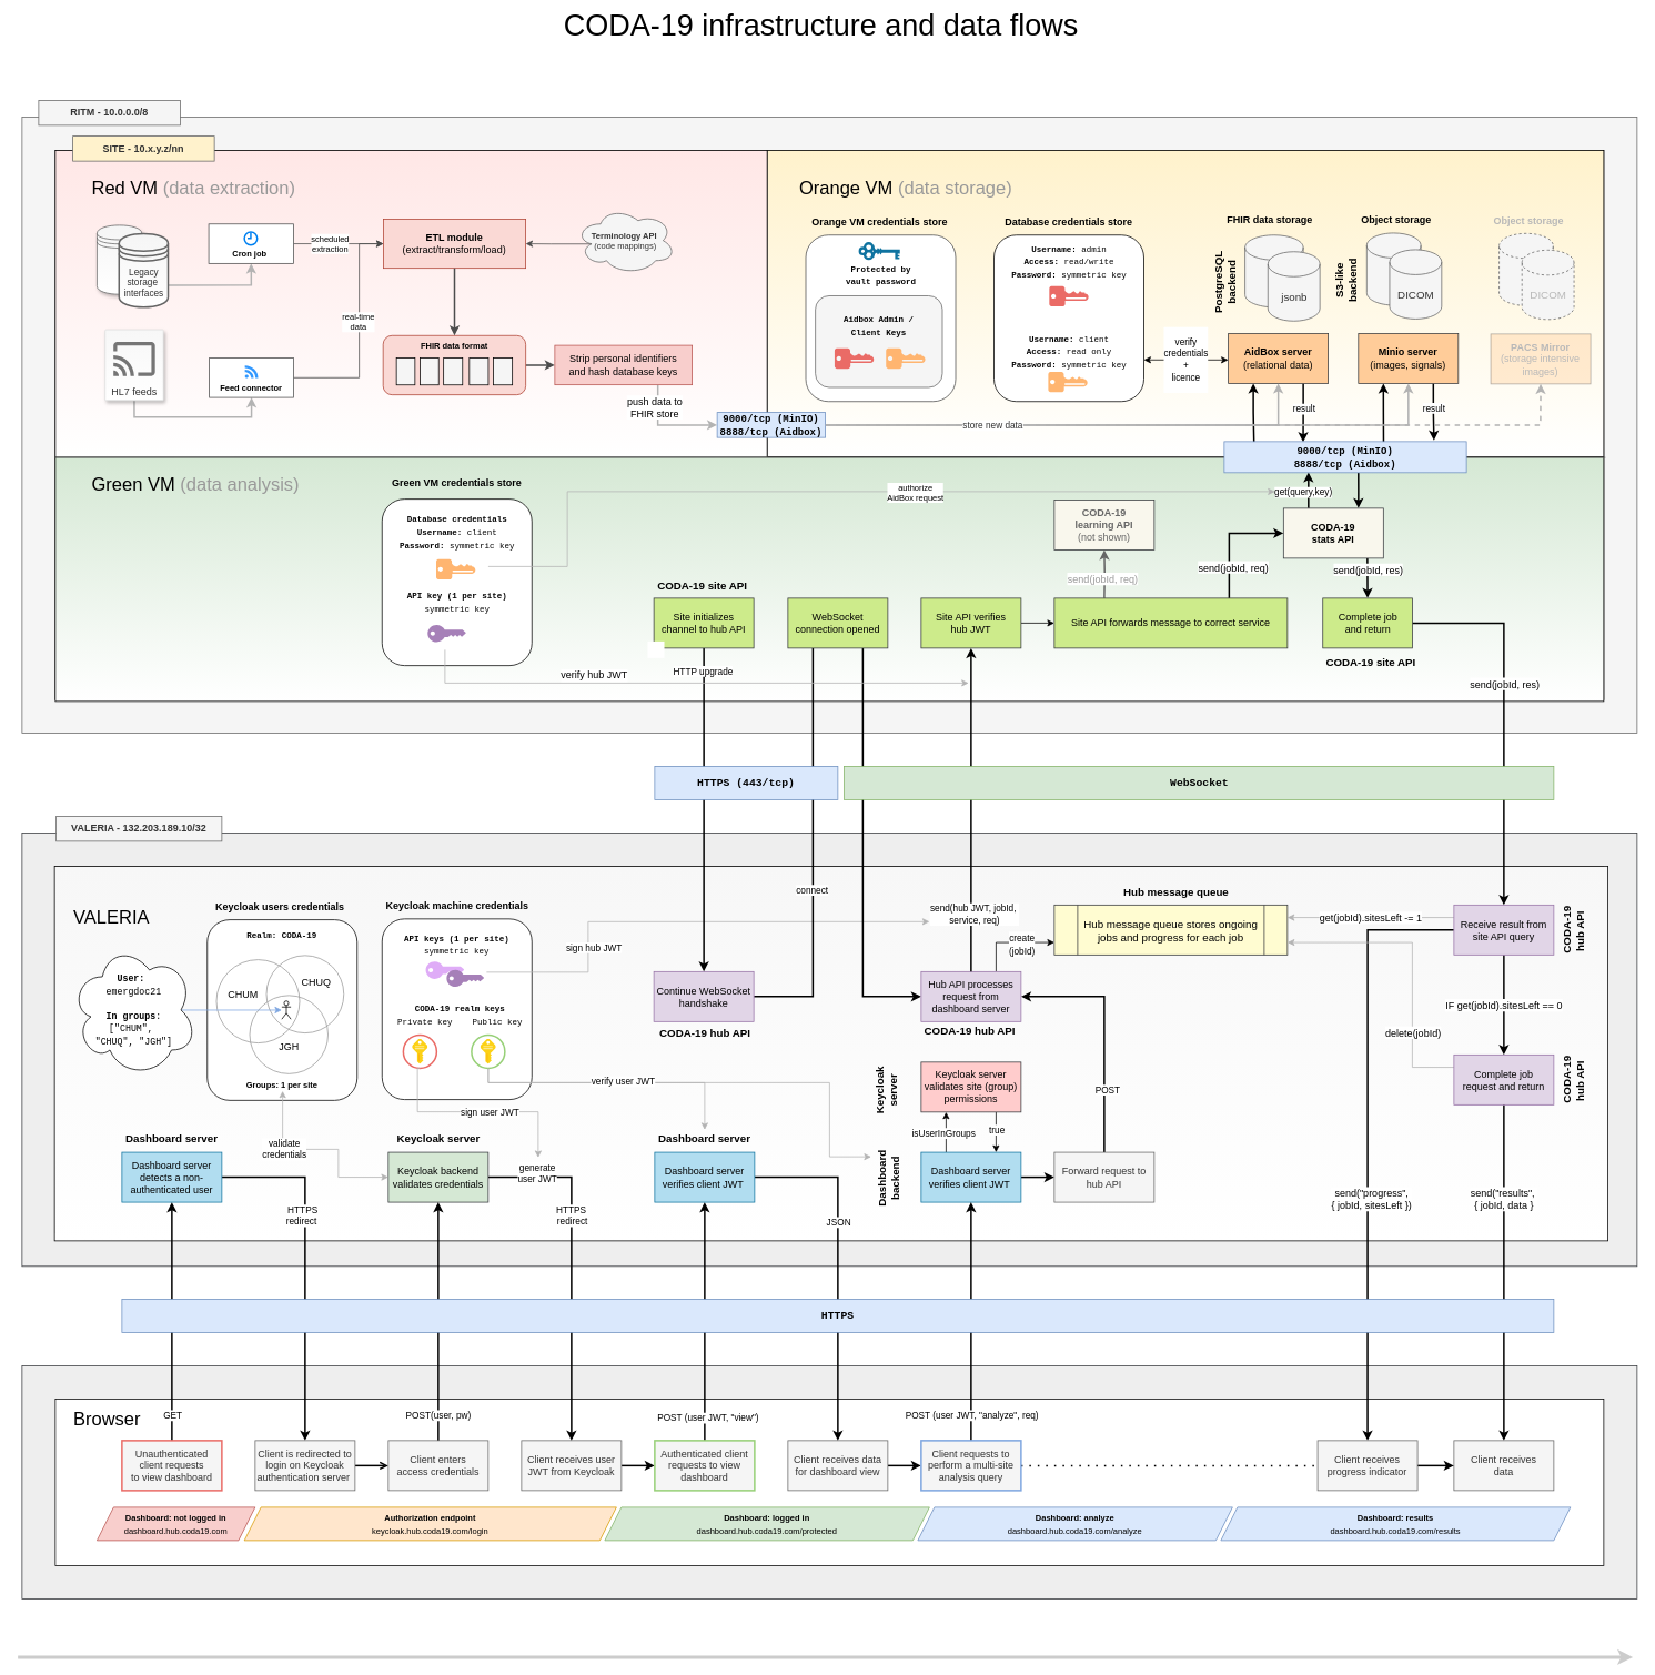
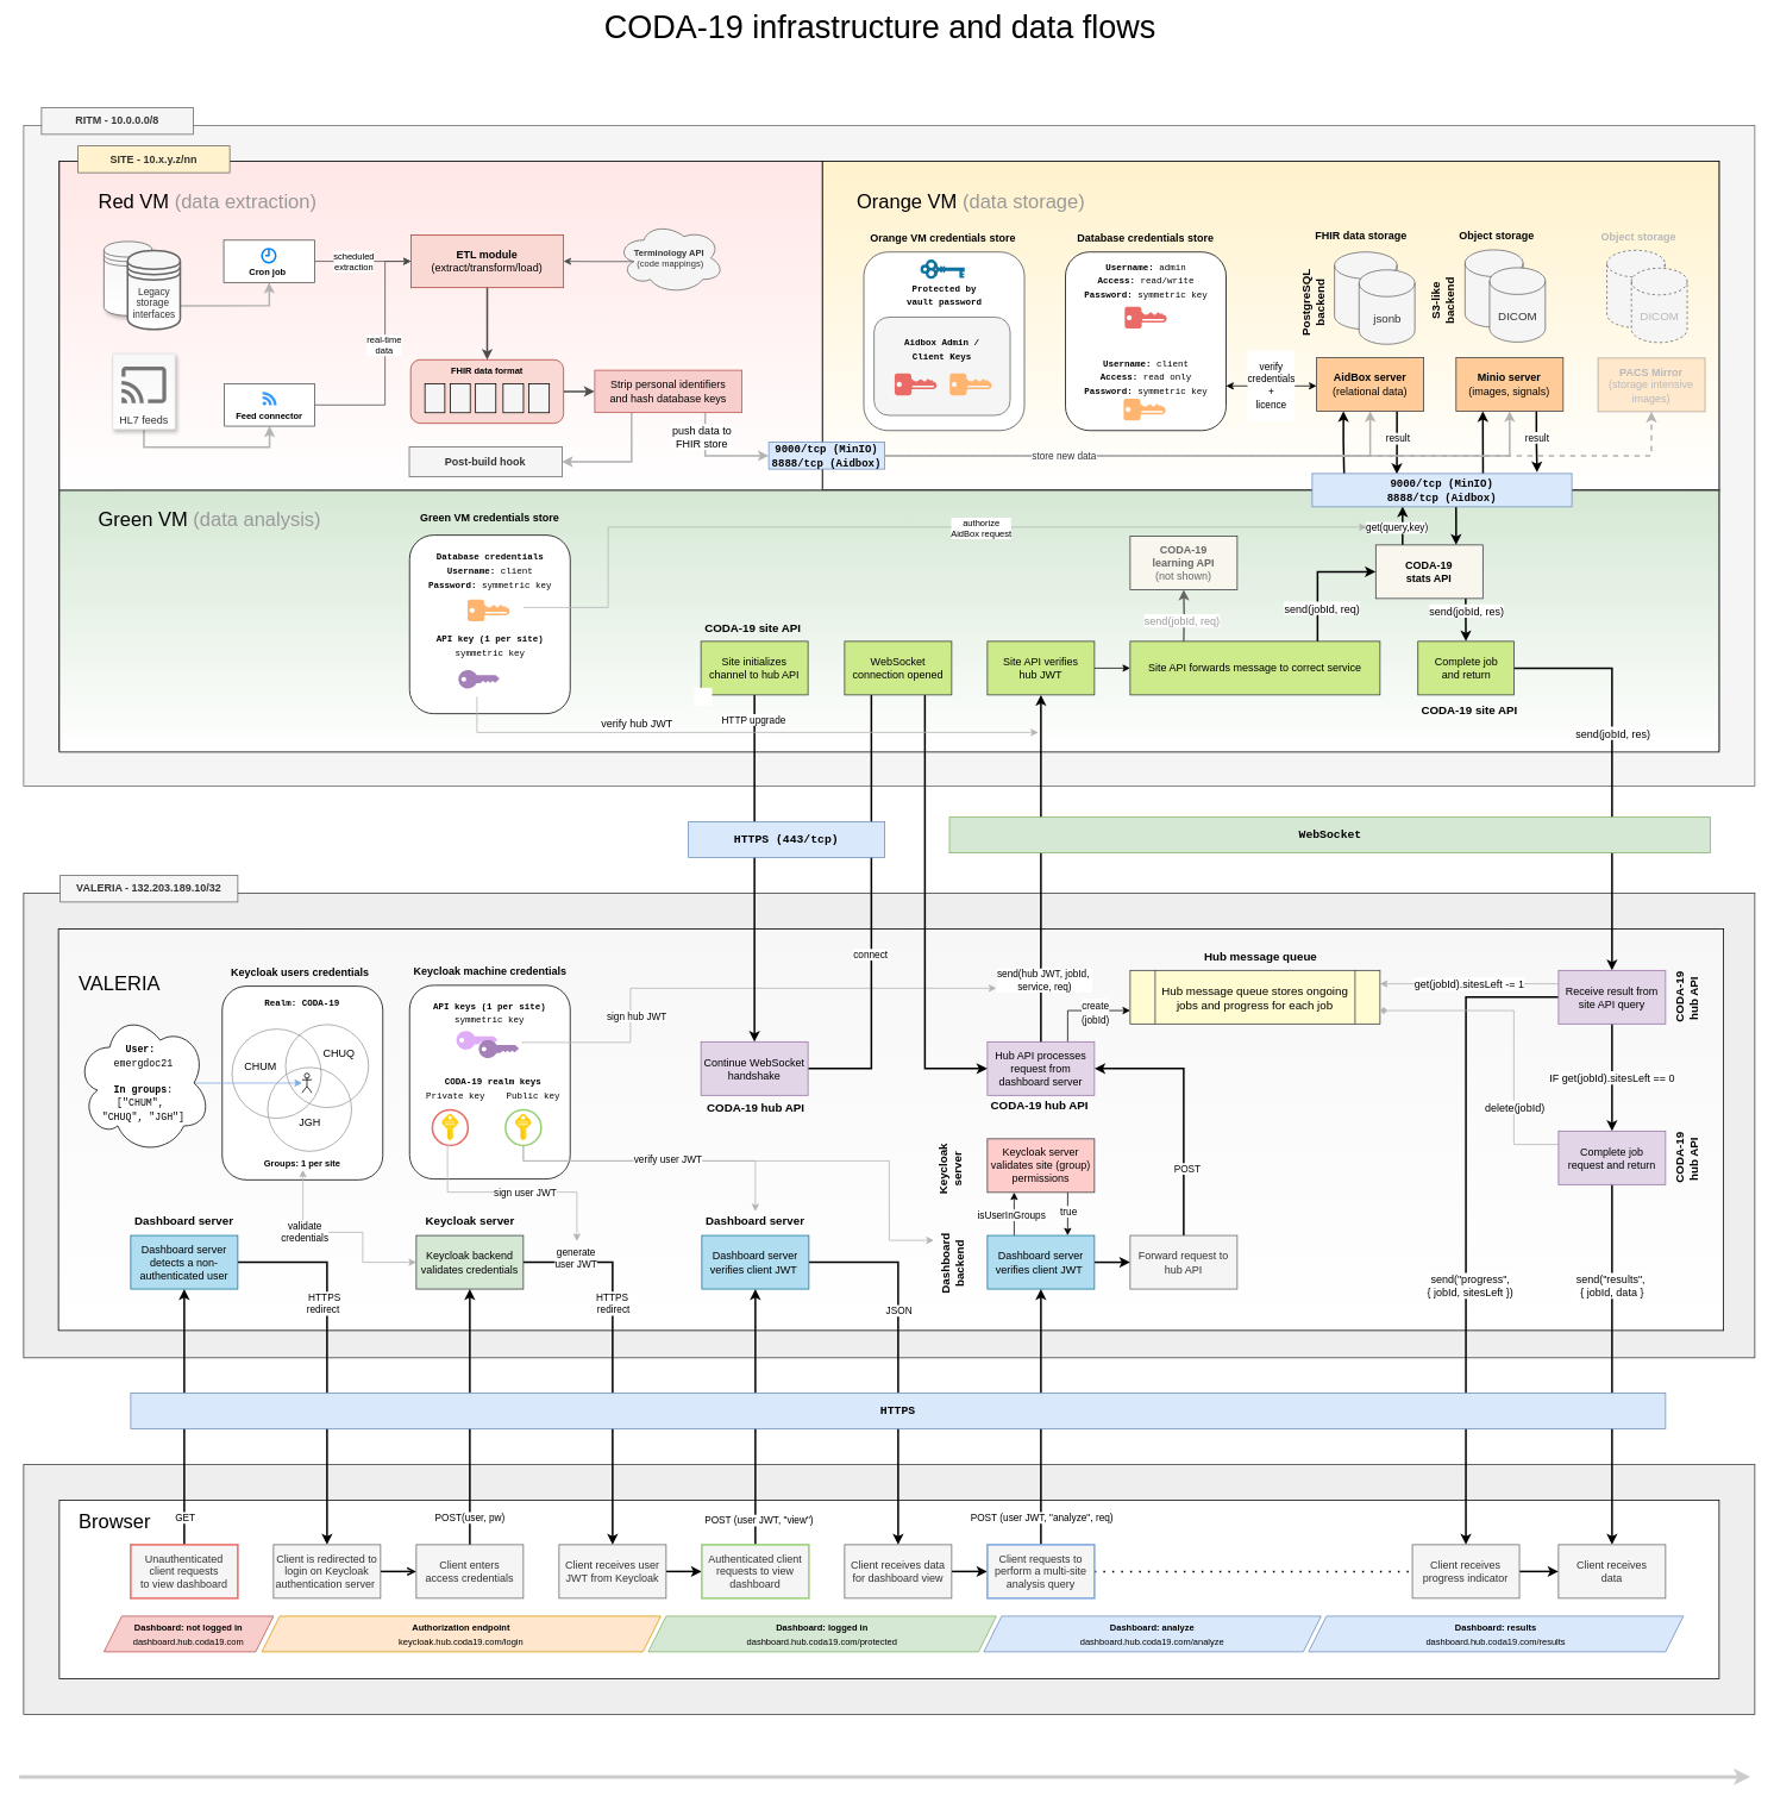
+ <mxCell id="216" value="&lt;b&gt;&lt;font style=&quot;font-size: 12px&quot;&gt;Post-build hook&lt;/font&gt;&lt;/b&gt;" style="rounded=0;whiteSpace=wrap;html=1;fontSize=10;fillColor=#f5f5f5;strokeColor=#666666;fontColor=#333333;" vertex="1" parent="1"><mxGeometry x="458.17" y="500" width="171.25" height="33.71" as="geometry" /></mxCell>
+ <mxCell id="214" style="edgeStyle=orthogonalEdgeStyle;rounded=0;orthogonalLoop=1;jettySize=auto;html=1;exitX=0.25;exitY=1;exitDx=0;exitDy=0;entryX=1;entryY=0.5;entryDx=0;entryDy=0;startArrow=none;startFill=0;strokeColor=#B3B3B3;strokeWidth=2;fontSize=10;fontColor=#333333;" edge="1" parent="1" source="215" target="216"><mxGeometry relative="1" as="geometry" /></mxCell>
- <mxCell id="172" value="&lt;b&gt;HTTPS (443/tcp)&lt;/b&gt;" style="rounded=0;whiteSpace=wrap;html=1;fillColor=#dae8fc;fontFamily=Courier New;fontSize=13;strokeColor=#6c8ebf;" vertex="1" parent="1"><mxGeometry x="786" y="920" width="220" height="40" as="geometry" /></mxCell>
+ <mxCell id="172" value="&lt;b&gt;HTTPS (443/tcp)&lt;/b&gt;" style="rounded=0;whiteSpace=wrap;html=1;fillColor=#dae8fc;fontFamily=Courier New;fontSize=13;strokeColor=#6c8ebf;" vertex="1" parent="1"><mxGeometry x="771" y="920" width="220" height="40" as="geometry" /></mxCell>
- <mxCell id="173" value="&lt;b&gt;WebSocket&lt;/b&gt;" style="rounded=0;whiteSpace=wrap;html=1;fillColor=#d5e8d4;fontFamily=Courier New;fontSize=13;strokeColor=#82b366;" vertex="1" parent="1"><mxGeometry x="1013.5" y="920" width="852.5" height="40" as="geometry" /></mxCell>
+ <mxCell id="173" value="&lt;b&gt;WebSocket&lt;/b&gt;" style="rounded=0;whiteSpace=wrap;html=1;fillColor=#d5e8d4;fontFamily=Courier New;fontSize=13;strokeColor=#82b366;" vertex="1" parent="1"><mxGeometry x="1063.5" y="915" width="852.5" height="40" as="geometry" /></mxCell>
- <mxCell id="136" style="edgeStyle=orthogonalEdgeStyle;rounded=0;orthogonalLoop=1;jettySize=auto;html=1;exitX=0;exitY=0.25;exitDx=0;exitDy=0;startArrow=none;startFill=0;endArrow=classic;endFill=1;strokeWidth=1;fontSize=13;entryX=1;entryY=0.75;entryDx=0;entryDy=0;strokeColor=#B3B3B3;" edge="1" parent="1" source="138" target="132"><mxGeometry relative="1" as="geometry"><Array as="points"><mxPoint x="1696" y="1281.59" /><mxPoint x="1696" y="1131.59" /></Array></mxGeometry></mxCell>
+ <mxCell id="136" style="edgeStyle=orthogonalEdgeStyle;rounded=0;orthogonalLoop=1;jettySize=auto;html=1;exitX=0;exitY=0.25;exitDx=0;exitDy=0;startArrow=none;startFill=0;endArrow=diamond;endFill=1;strokeWidth=1;fontSize=13;entryX=1;entryY=0.75;entryDx=0;entryDy=0;strokeColor=#B3B3B3;" edge="1" parent="1" source="138" target="132"><mxGeometry relative="1" as="geometry"><Array as="points"><mxPoint x="1696" y="1281.59" /><mxPoint x="1696" y="1131.59" /></Array></mxGeometry></mxCell>
